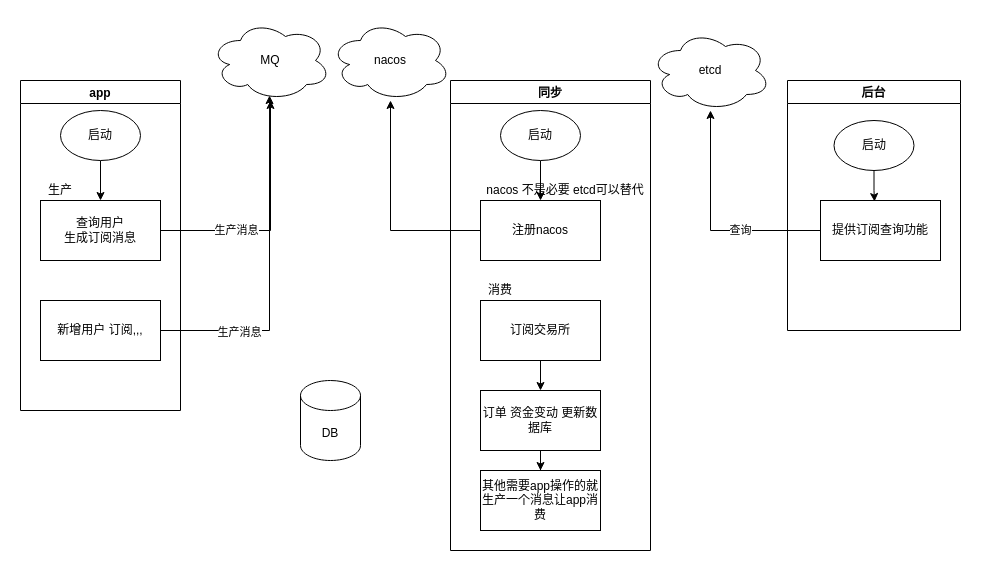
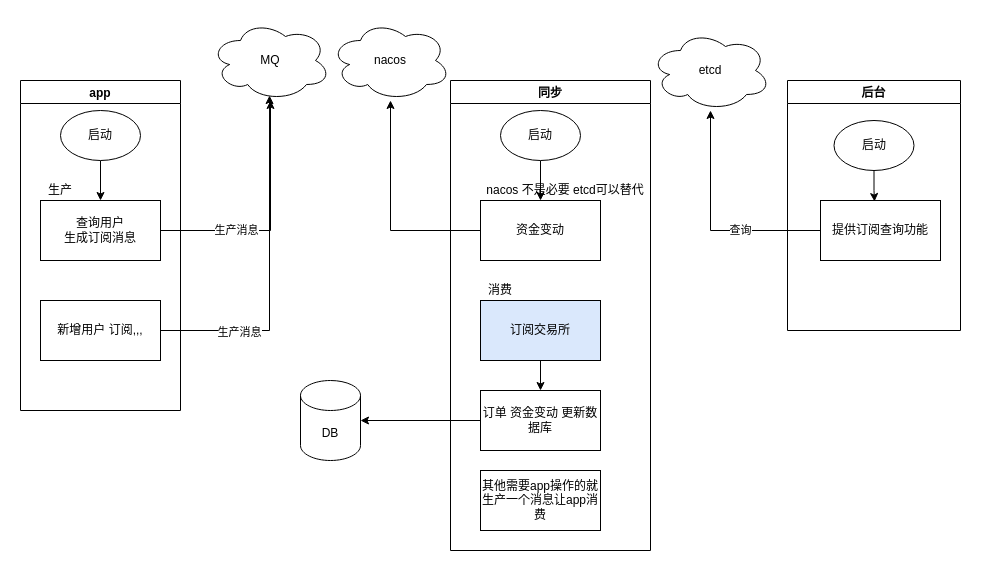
- <mxCell id="14" value="注册nacos&lt;br&gt;" style="rounded=0;whiteSpace=wrap;html=1;" vertex="1" parent="11"><mxGeometry x="30" y="120" width="120" height="60" as="geometry" /></mxCell>
+ <mxCell id="14" value="资金变动&lt;br&gt;" style="rounded=0;whiteSpace=wrap;html=1;" vertex="1" parent="11"><mxGeometry x="30" y="120" width="120" height="60" as="geometry" /></mxCell>
- <mxCell id="16" value="订阅交易所" style="rounded=0;whiteSpace=wrap;html=1;" vertex="1" parent="11"><mxGeometry x="30" y="220" width="120" height="60" as="geometry" /></mxCell>
+ <mxCell id="16" value="订阅交易所" style="rounded=0;whiteSpace=wrap;html=1;fillColor=#dae8fc;" vertex="1" parent="11"><mxGeometry x="30" y="220" width="120" height="60" as="geometry" /></mxCell>
- <mxCell id="24" style="edgeStyle=orthogonalEdgeStyle;rounded=0;orthogonalLoop=1;jettySize=auto;html=1;" edge="1" parent="1" source="17" target="18"><mxGeometry relative="1" as="geometry" /></mxCell>
+ <mxCell id="24" style="edgeStyle=orthogonalEdgeStyle;rounded=0;orthogonalLoop=1;jettySize=auto;html=1;entryX=1;entryY=0.5;entryDx=0;entryDy=0;entryPerimeter=0;" edge="1" parent="1" source="17" target="23"><mxGeometry relative="1" as="geometry" /></mxCell>
